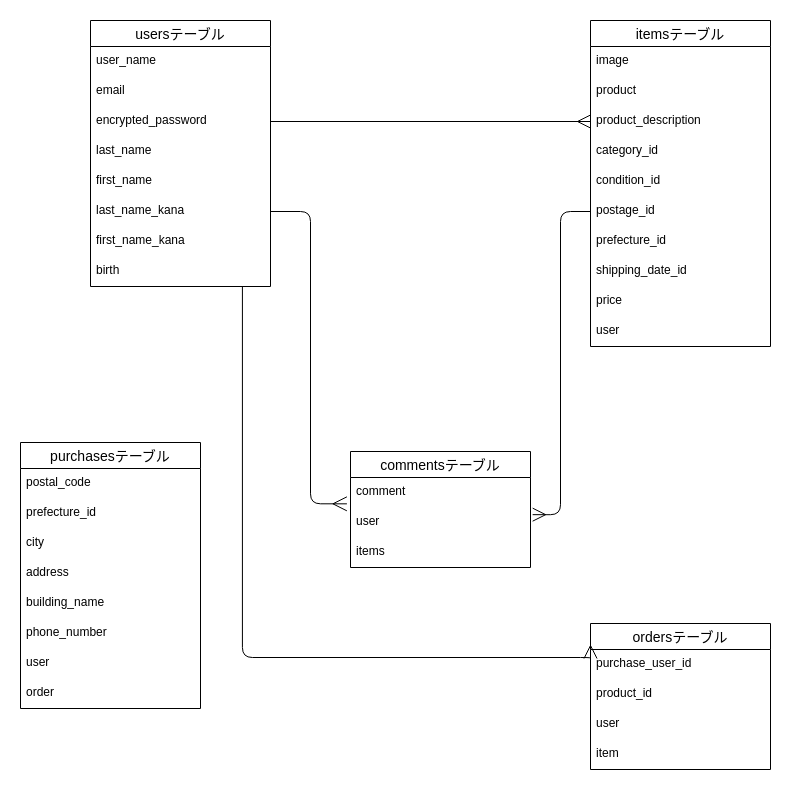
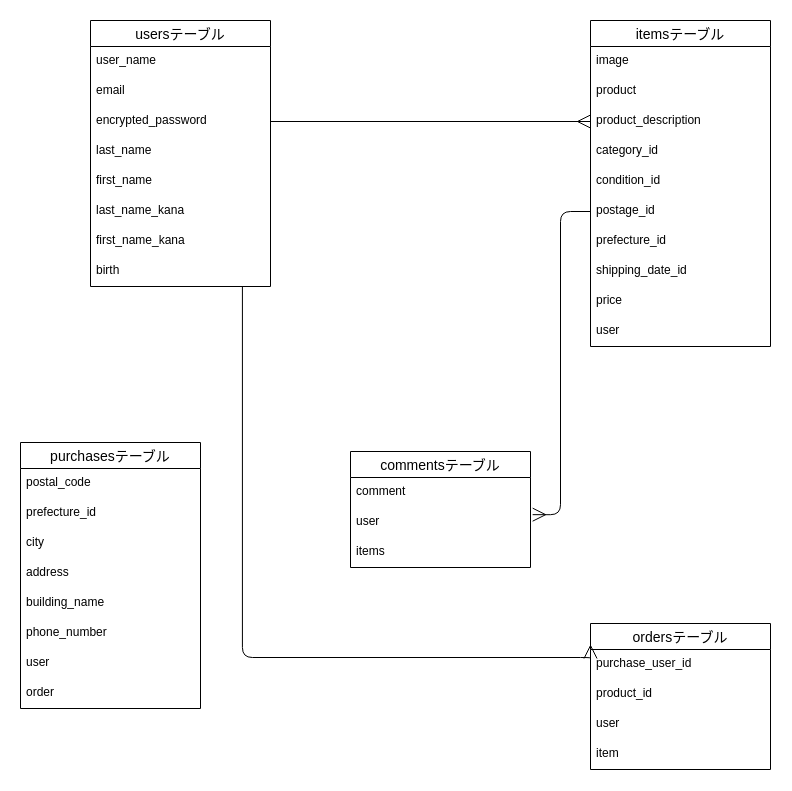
- <mxCell id="37" style="edgeStyle=orthogonalEdgeStyle;html=1;endArrow=ERmany;endFill=0;entryX=-0.02;entryY=0.878;entryDx=0;entryDy=0;entryPerimeter=0;endSize=12;exitX=1;exitY=0.5;exitDx=0;exitDy=0;" parent="1" source="8" target="23" edge="1"><mxGeometry relative="1" as="geometry"><mxPoint x="310" y="211" as="targetPoint" /><mxPoint x="300" y="312" as="sourcePoint" /></mxGeometry></mxCell>
